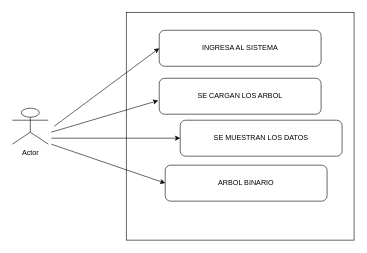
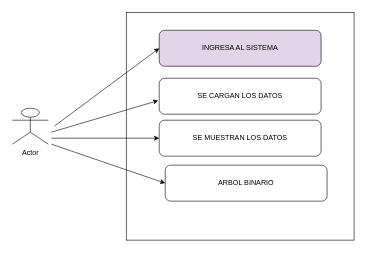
- <mxCell id="4" value="INGRESA AL SISTEMA" style="rounded=1;whiteSpace=wrap;html=1;" parent="1" vertex="1"><mxGeometry x="265" y="50" width="270" height="60" as="geometry" /></mxCell>
+ <mxCell id="4" value="INGRESA AL SISTEMA" style="rounded=1;whiteSpace=wrap;html=1;fillColor=#e1d5e7;" parent="1" vertex="1"><mxGeometry x="265" y="50" width="270" height="60" as="geometry" /></mxCell>
- <mxCell id="7" value="SE CARGAN LOS ARBOL" style="rounded=1;whiteSpace=wrap;html=1;" parent="1" vertex="1"><mxGeometry x="265" y="130" width="270" height="60" as="geometry" /></mxCell>
+ <mxCell id="7" value="SE CARGAN LOS DATOS" style="rounded=1;whiteSpace=wrap;html=1;" parent="1" vertex="1"><mxGeometry x="265" y="130" width="270" height="60" as="geometry" /></mxCell>
- <mxCell id="6" value="SE MUESTRAN LOS DATOS" style="rounded=1;whiteSpace=wrap;html=1;" parent="1" vertex="1"><mxGeometry x="300" y="200" width="270" height="60" as="geometry" /></mxCell>
+ <mxCell id="6" value="SE MUESTRAN LOS DATOS" style="rounded=1;whiteSpace=wrap;html=1;" parent="1" vertex="1"><mxGeometry x="265" y="200" width="270" height="60" as="geometry" /></mxCell>
